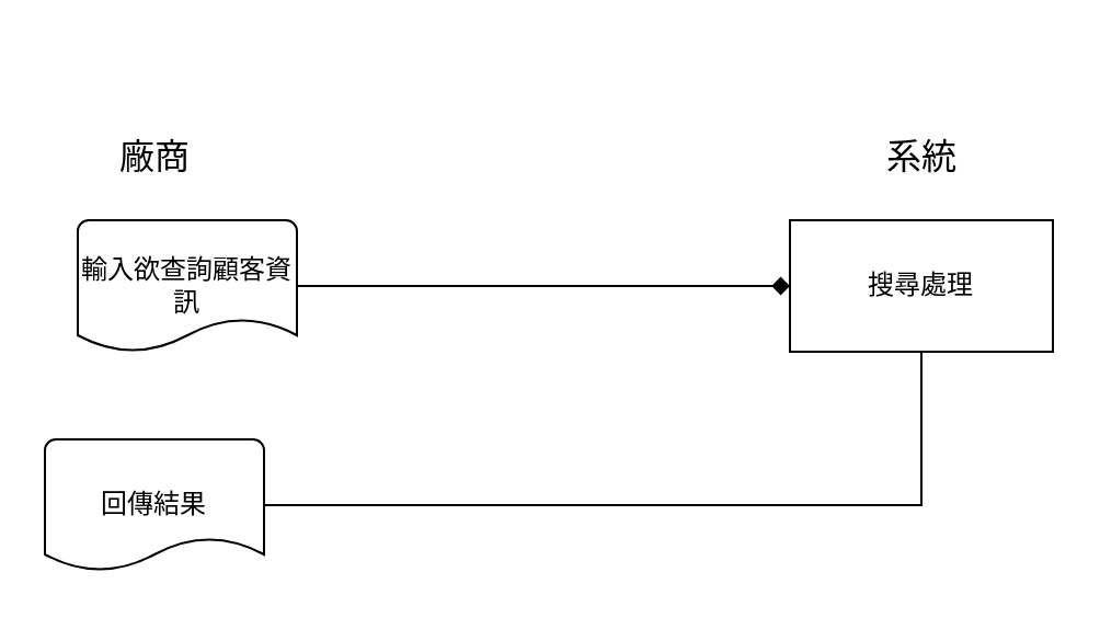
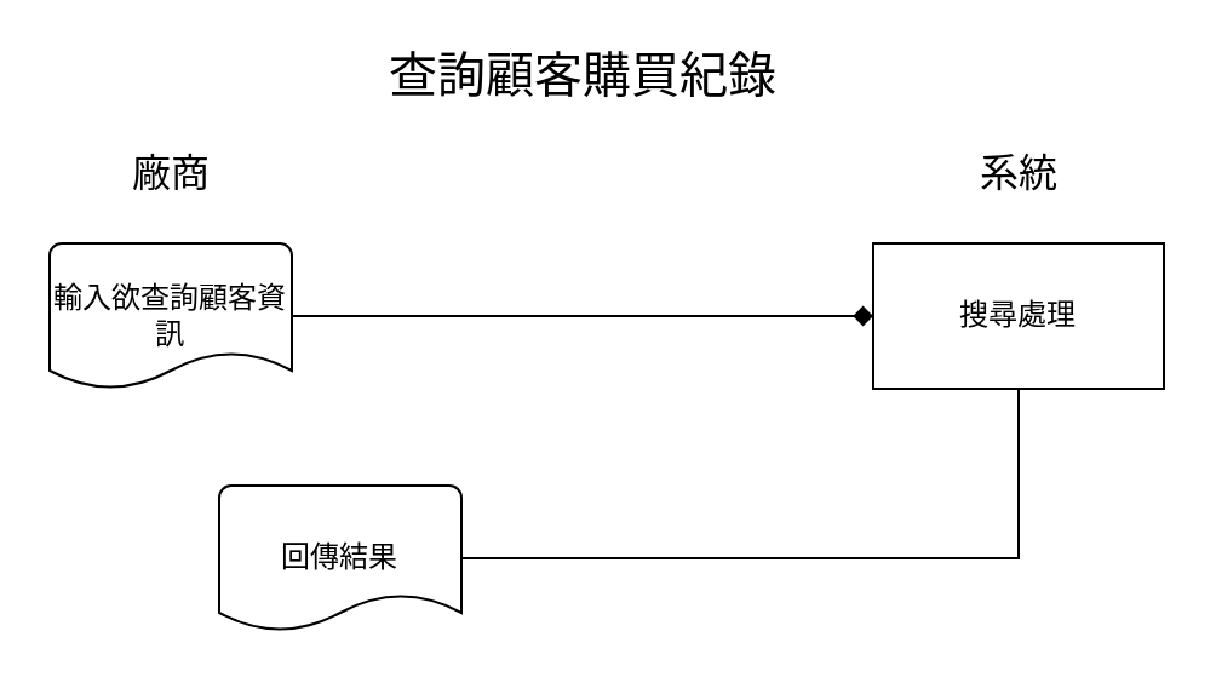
+ <mxCell id="2" value="&lt;font style=&quot;font-size: 20px&quot;&gt;查詢顧客購買紀錄&lt;/font&gt;" style="text;html=1;align=center;verticalAlign=middle;resizable=0;points=[];autosize=1;" vertex="1" parent="1"><mxGeometry x="150" y="20" width="180" height="20" as="geometry" /></mxCell>
- <mxCell id="4" value="輸入欲查詢顧客資訊" style="strokeWidth=1;html=1;shape=mxgraph.flowchart.document2;whiteSpace=wrap;size=0.25;" vertex="1" parent="1"><mxGeometry x="35" y="100" width="100" height="60" as="geometry" /></mxCell>
+ <mxCell id="4" value="輸入欲查詢顧客資訊" style="strokeWidth=1;html=1;shape=mxgraph.flowchart.document2;whiteSpace=wrap;size=0.25;" vertex="1" parent="1"><mxGeometry x="20" y="100" width="100" height="60" as="geometry" /></mxCell>
- <mxCell id="9" value="回傳結果" style="strokeWidth=1;html=1;shape=mxgraph.flowchart.document2;whiteSpace=wrap;size=0.25;" vertex="1" parent="1"><mxGeometry x="20" y="200" width="100" height="60" as="geometry" /></mxCell>
+ <mxCell id="9" value="回傳結果" style="strokeWidth=1;html=1;shape=mxgraph.flowchart.document2;whiteSpace=wrap;size=0.25;" vertex="1" parent="1"><mxGeometry x="90" y="200" width="100" height="60" as="geometry" /></mxCell>
